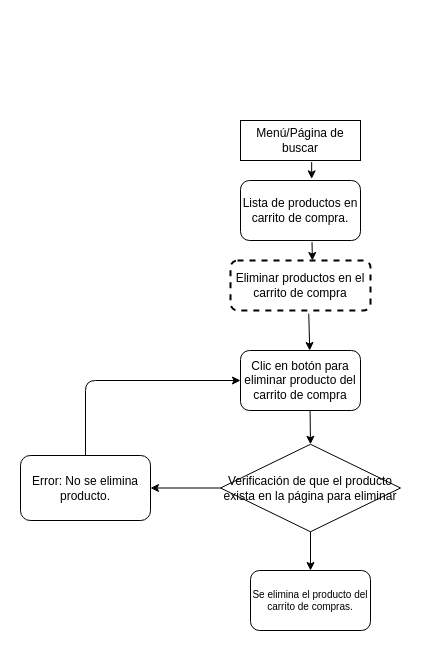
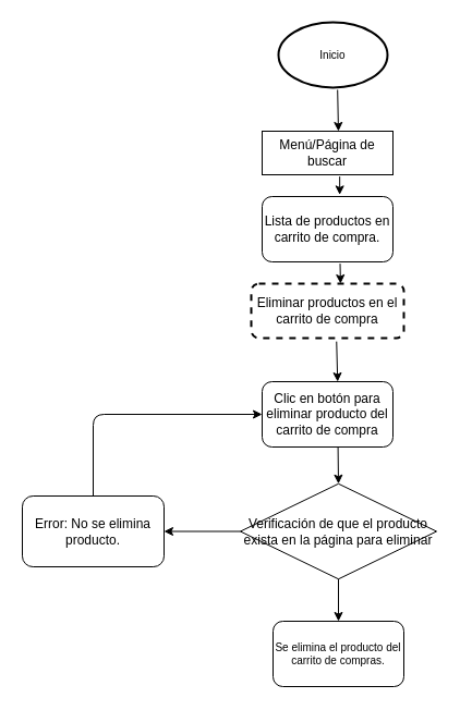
+ <mxCell id="10" value="Inicio" style="strokeWidth=2;html=1;shape=mxgraph.flowchart.start_1;whiteSpace=wrap;rounded=0;fontSize=10;fillColor=default;" vertex="1" parent="1"><mxGeometry x="255" y="20" width="100" height="60" as="geometry" /></mxCell>
+ <mxCell id="15" value="" style="endArrow=classic;html=1;fontSize=10;exitX=0.542;exitY=1.033;exitDx=0;exitDy=0;exitPerimeter=0;entryX=0.583;entryY=0;entryDx=0;entryDy=0;entryPerimeter=0;" edge="1" parent="1" source="10" target="2"><mxGeometry width="50" height="50" relative="1" as="geometry"><mxPoint x="320" y="140" as="sourcePoint" /><mxPoint x="370" y="90" as="targetPoint" /></mxGeometry></mxCell>
